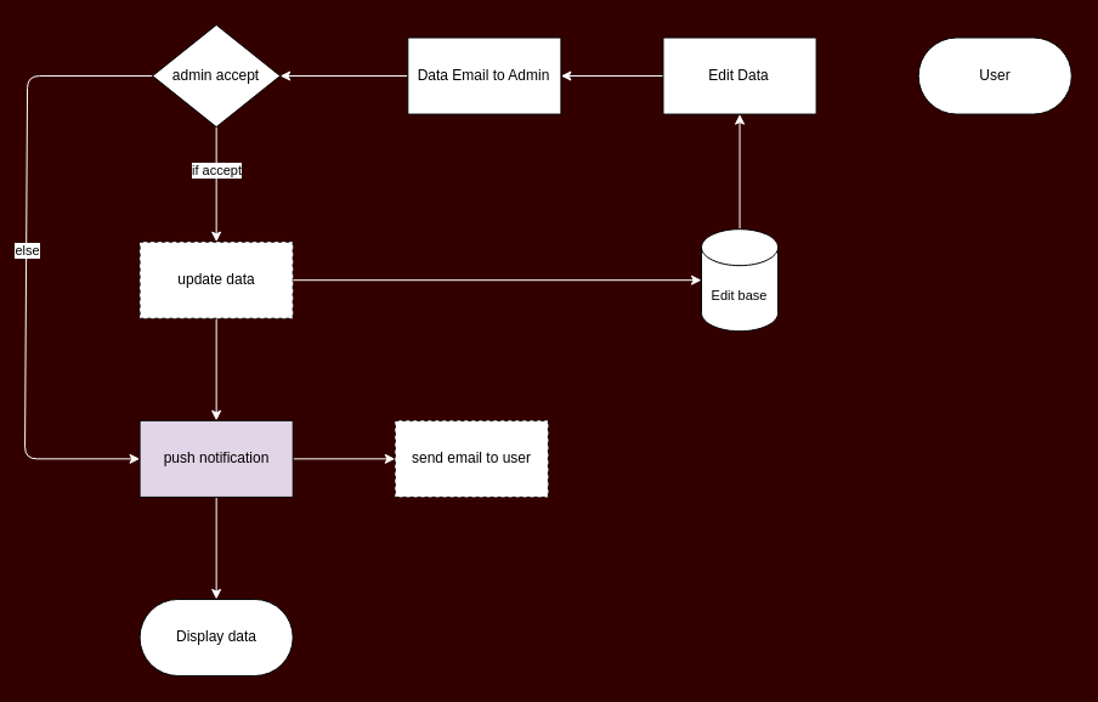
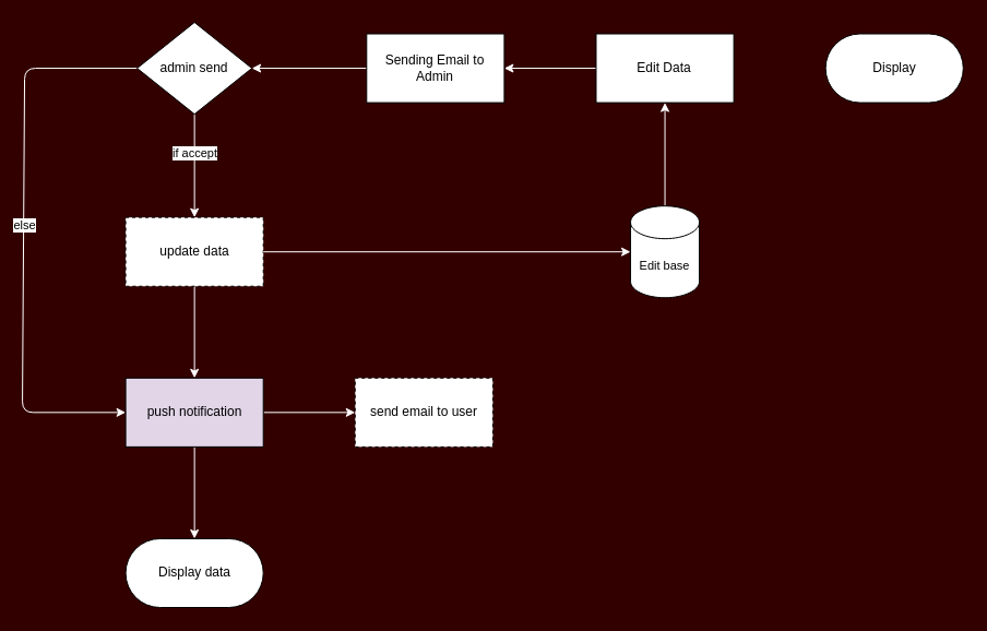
- <mxCell id="12" value="admin accept" style="rhombus;whiteSpace=wrap;html=1;rounded=1;arcSize=0;" parent="2" vertex="1"><mxGeometry x="105.098" width="105.098" height="84.078" as="geometry" /></mxCell>
+ <mxCell id="12" value="admin send" style="rhombus;whiteSpace=wrap;html=1;rounded=1;arcSize=0;" parent="2" vertex="1"><mxGeometry x="105.098" width="105.098" height="84.078" as="geometry" /></mxCell>
- <mxCell id="7" value="Data Email to Admin" style="whiteSpace=wrap;html=1;rounded=1;arcSize=0;" parent="2" vertex="1"><mxGeometry x="315.293" y="10.51" width="126.117" height="63.059" as="geometry" /></mxCell>
+ <mxCell id="7" value="Sending Email to Admin" style="whiteSpace=wrap;html=1;rounded=1;arcSize=0;" parent="2" vertex="1"><mxGeometry x="315.293" y="10.51" width="126.117" height="63.059" as="geometry" /></mxCell>
- <mxCell id="3" value="User" style="rounded=1;whiteSpace=wrap;html=1;arcSize=50;" parent="2" vertex="1"><mxGeometry x="735.683" y="10.51" width="126.117" height="63.059" as="geometry" /></mxCell>
+ <mxCell id="3" value="Display" style="rounded=1;whiteSpace=wrap;html=1;arcSize=50;" parent="2" vertex="1"><mxGeometry x="735.683" y="10.51" width="126.117" height="63.059" as="geometry" /></mxCell>
